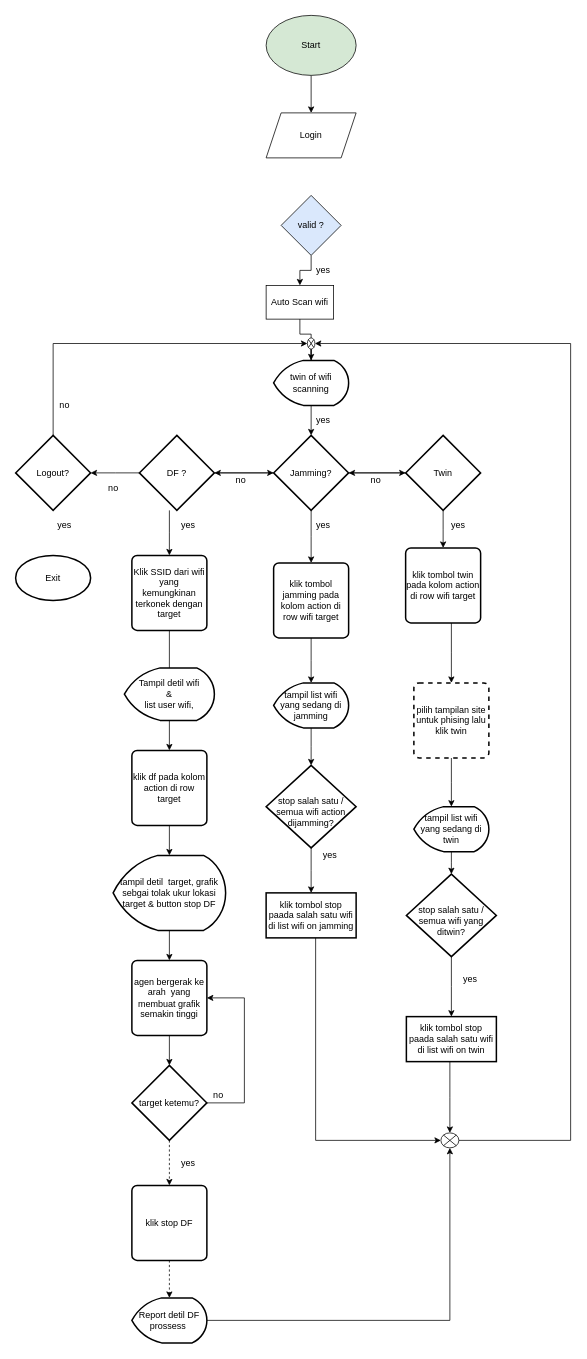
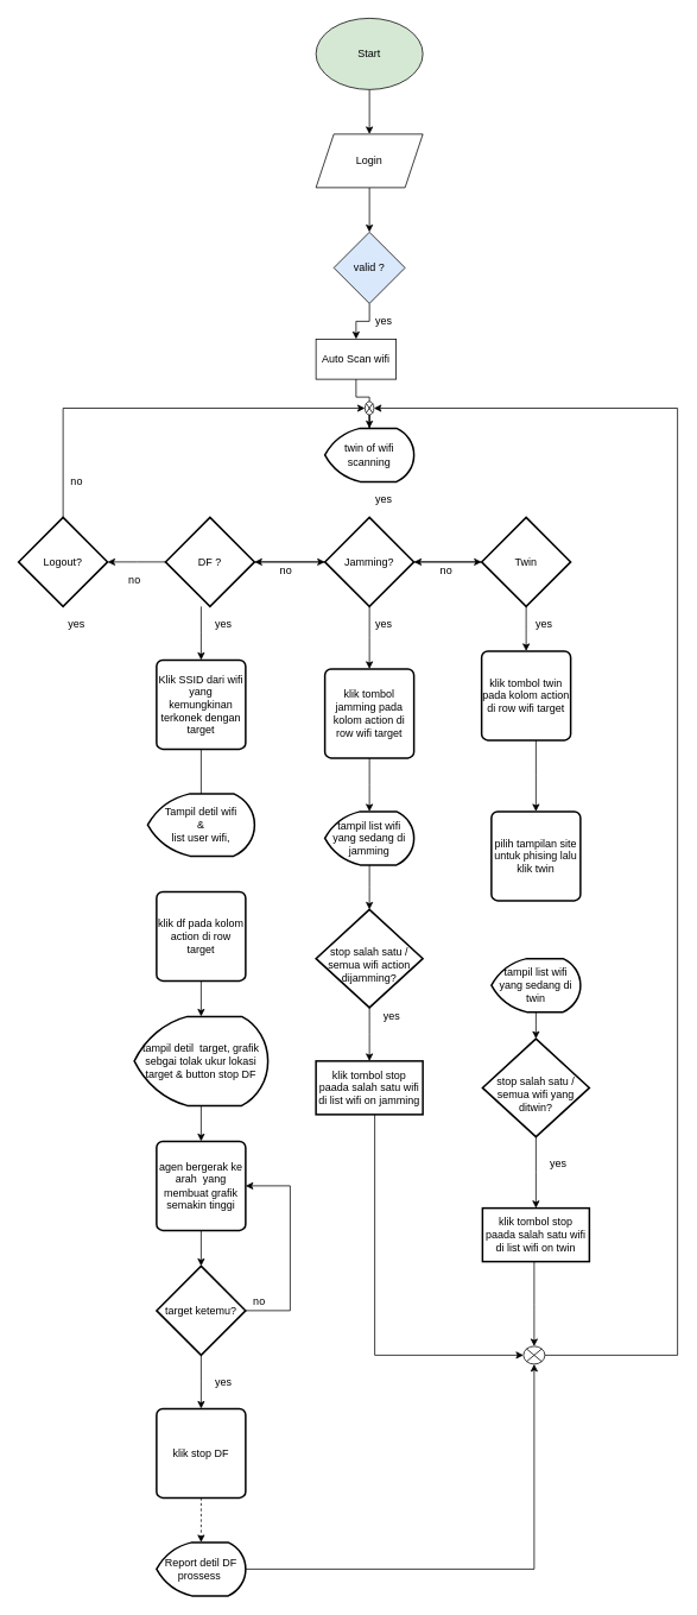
+ <mxCell id="4" style="edgeStyle=orthogonalEdgeStyle;rounded=0;orthogonalLoop=1;jettySize=auto;html=1;entryX=0.5;entryY=0;entryDx=0;entryDy=0;" edge="1" parent="1" source="5" target="7"><mxGeometry relative="1" as="geometry" /></mxCell>
- <mxCell id="10" style="edgeStyle=orthogonalEdgeStyle;rounded=0;orthogonalLoop=1;jettySize=auto;html=1;entryX=0.5;entryY=0;entryDx=0;entryDy=0;entryPerimeter=0;" edge="1" parent="1" source="11" target="16"><mxGeometry relative="1" as="geometry" /></mxCell>
- <mxCell id="76" value="Exit" style="strokeWidth=2;html=1;shape=mxgraph.flowchart.start_1;whiteSpace=wrap;" vertex="1" parent="1"><mxGeometry x="20" y="740" width="100" height="60" as="geometry" /></mxCell>
- <mxCell id="58" value="pilih tampilan site untuk phising lalu klik twin" style="rounded=1;whiteSpace=wrap;html=1;absoluteArcSize=1;arcSize=14;strokeWidth=2;dashed=1;" vertex="1" parent="1"><mxGeometry x="551" y="910" width="100" height="100" as="geometry" /></mxCell>
+ <mxCell id="58" value="pilih tampilan site untuk phising lalu klik twin" style="rounded=1;whiteSpace=wrap;html=1;absoluteArcSize=1;arcSize=14;strokeWidth=2;" vertex="1" parent="1"><mxGeometry x="551" y="910" width="100" height="100" as="geometry" /></mxCell>
- <mxCell id="33" style="edgeStyle=orthogonalEdgeStyle;rounded=0;orthogonalLoop=1;jettySize=auto;html=1;entryX=0.5;entryY=0;entryDx=0;entryDy=0;" edge="1" parent="1" source="34" target="36"><mxGeometry relative="1" as="geometry" /></mxCell>
- <mxCell id="57" style="edgeStyle=elbowEdgeStyle;rounded=0;orthogonalLoop=1;jettySize=auto;html=1;entryX=0.5;entryY=0;entryDx=0;entryDy=0;entryPerimeter=0;" edge="1" parent="1" source="58" target="61"><mxGeometry relative="1" as="geometry" /></mxCell>
- <mxCell id="42" style="edgeStyle=elbowEdgeStyle;rounded=0;orthogonalLoop=1;jettySize=auto;html=1;entryX=0.5;entryY=0;entryDx=0;entryDy=0;dashed=1;" edge="1" parent="1" source="43" target="70"><mxGeometry relative="1" as="geometry" /></mxCell>
+ <mxCell id="42" style="edgeStyle=elbowEdgeStyle;rounded=0;orthogonalLoop=1;jettySize=auto;html=1;entryX=0.5;entryY=0;entryDx=0;entryDy=0;" edge="1" parent="1" source="43" target="70"><mxGeometry relative="1" as="geometry" /></mxCell>
